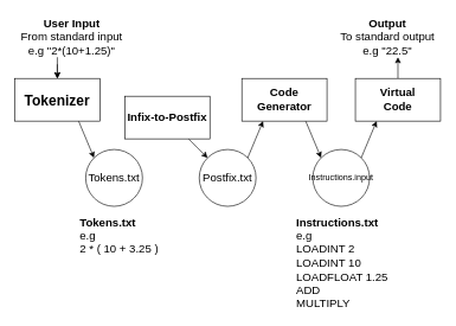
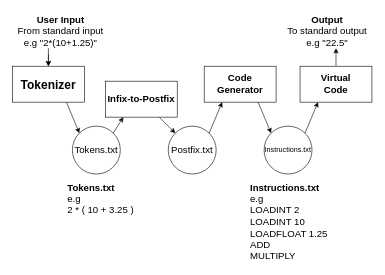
+ <mxCell id="10" style="edgeStyle=none;rounded=0;orthogonalLoop=1;jettySize=auto;html=1;exitX=1;exitY=0;exitDx=0;exitDy=0;entryX=0.25;entryY=1;entryDx=0;entryDy=0;" edge="1" parent="1" source="11" target="5"><mxGeometry relative="1" as="geometry" /></mxCell>
- <mxCell id="15" value="&lt;font style=&quot;font-size: 12px&quot;&gt;Instructions.input&lt;/font&gt;" style="ellipse;whiteSpace=wrap;html=1;aspect=fixed;" vertex="1" parent="1"><mxGeometry x="440" y="210" width="80" height="80" as="geometry" /></mxCell>
+ <mxCell id="15" value="&lt;font style=&quot;font-size: 12px&quot;&gt;Instructions.txt&lt;/font&gt;" style="ellipse;whiteSpace=wrap;html=1;aspect=fixed;" vertex="1" parent="1"><mxGeometry x="440" y="210" width="80" height="80" as="geometry" /></mxCell>
